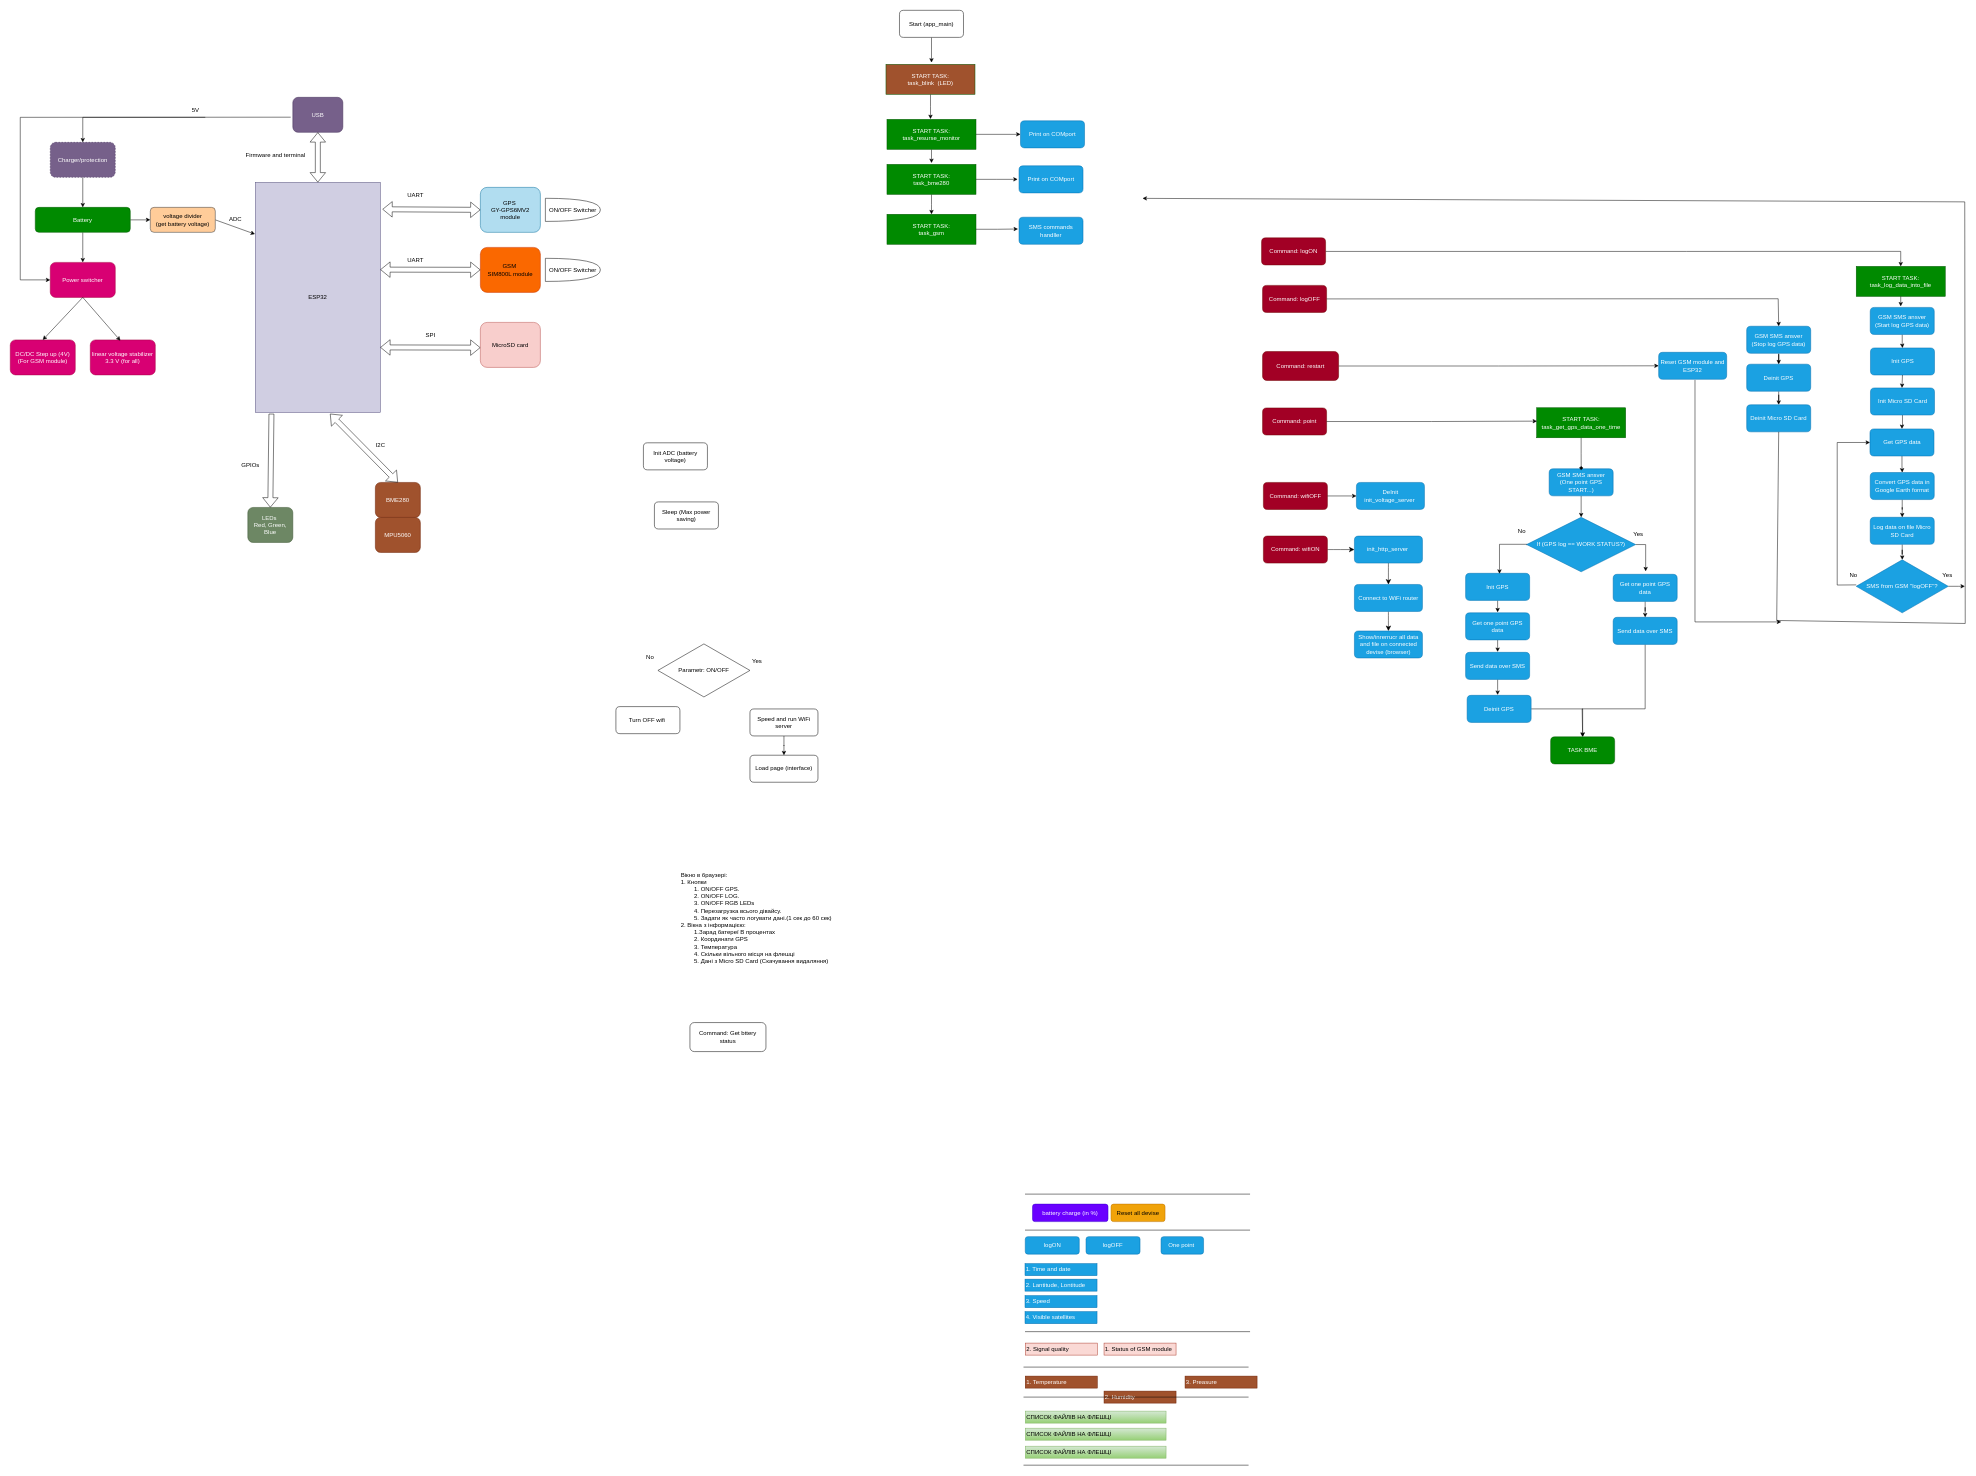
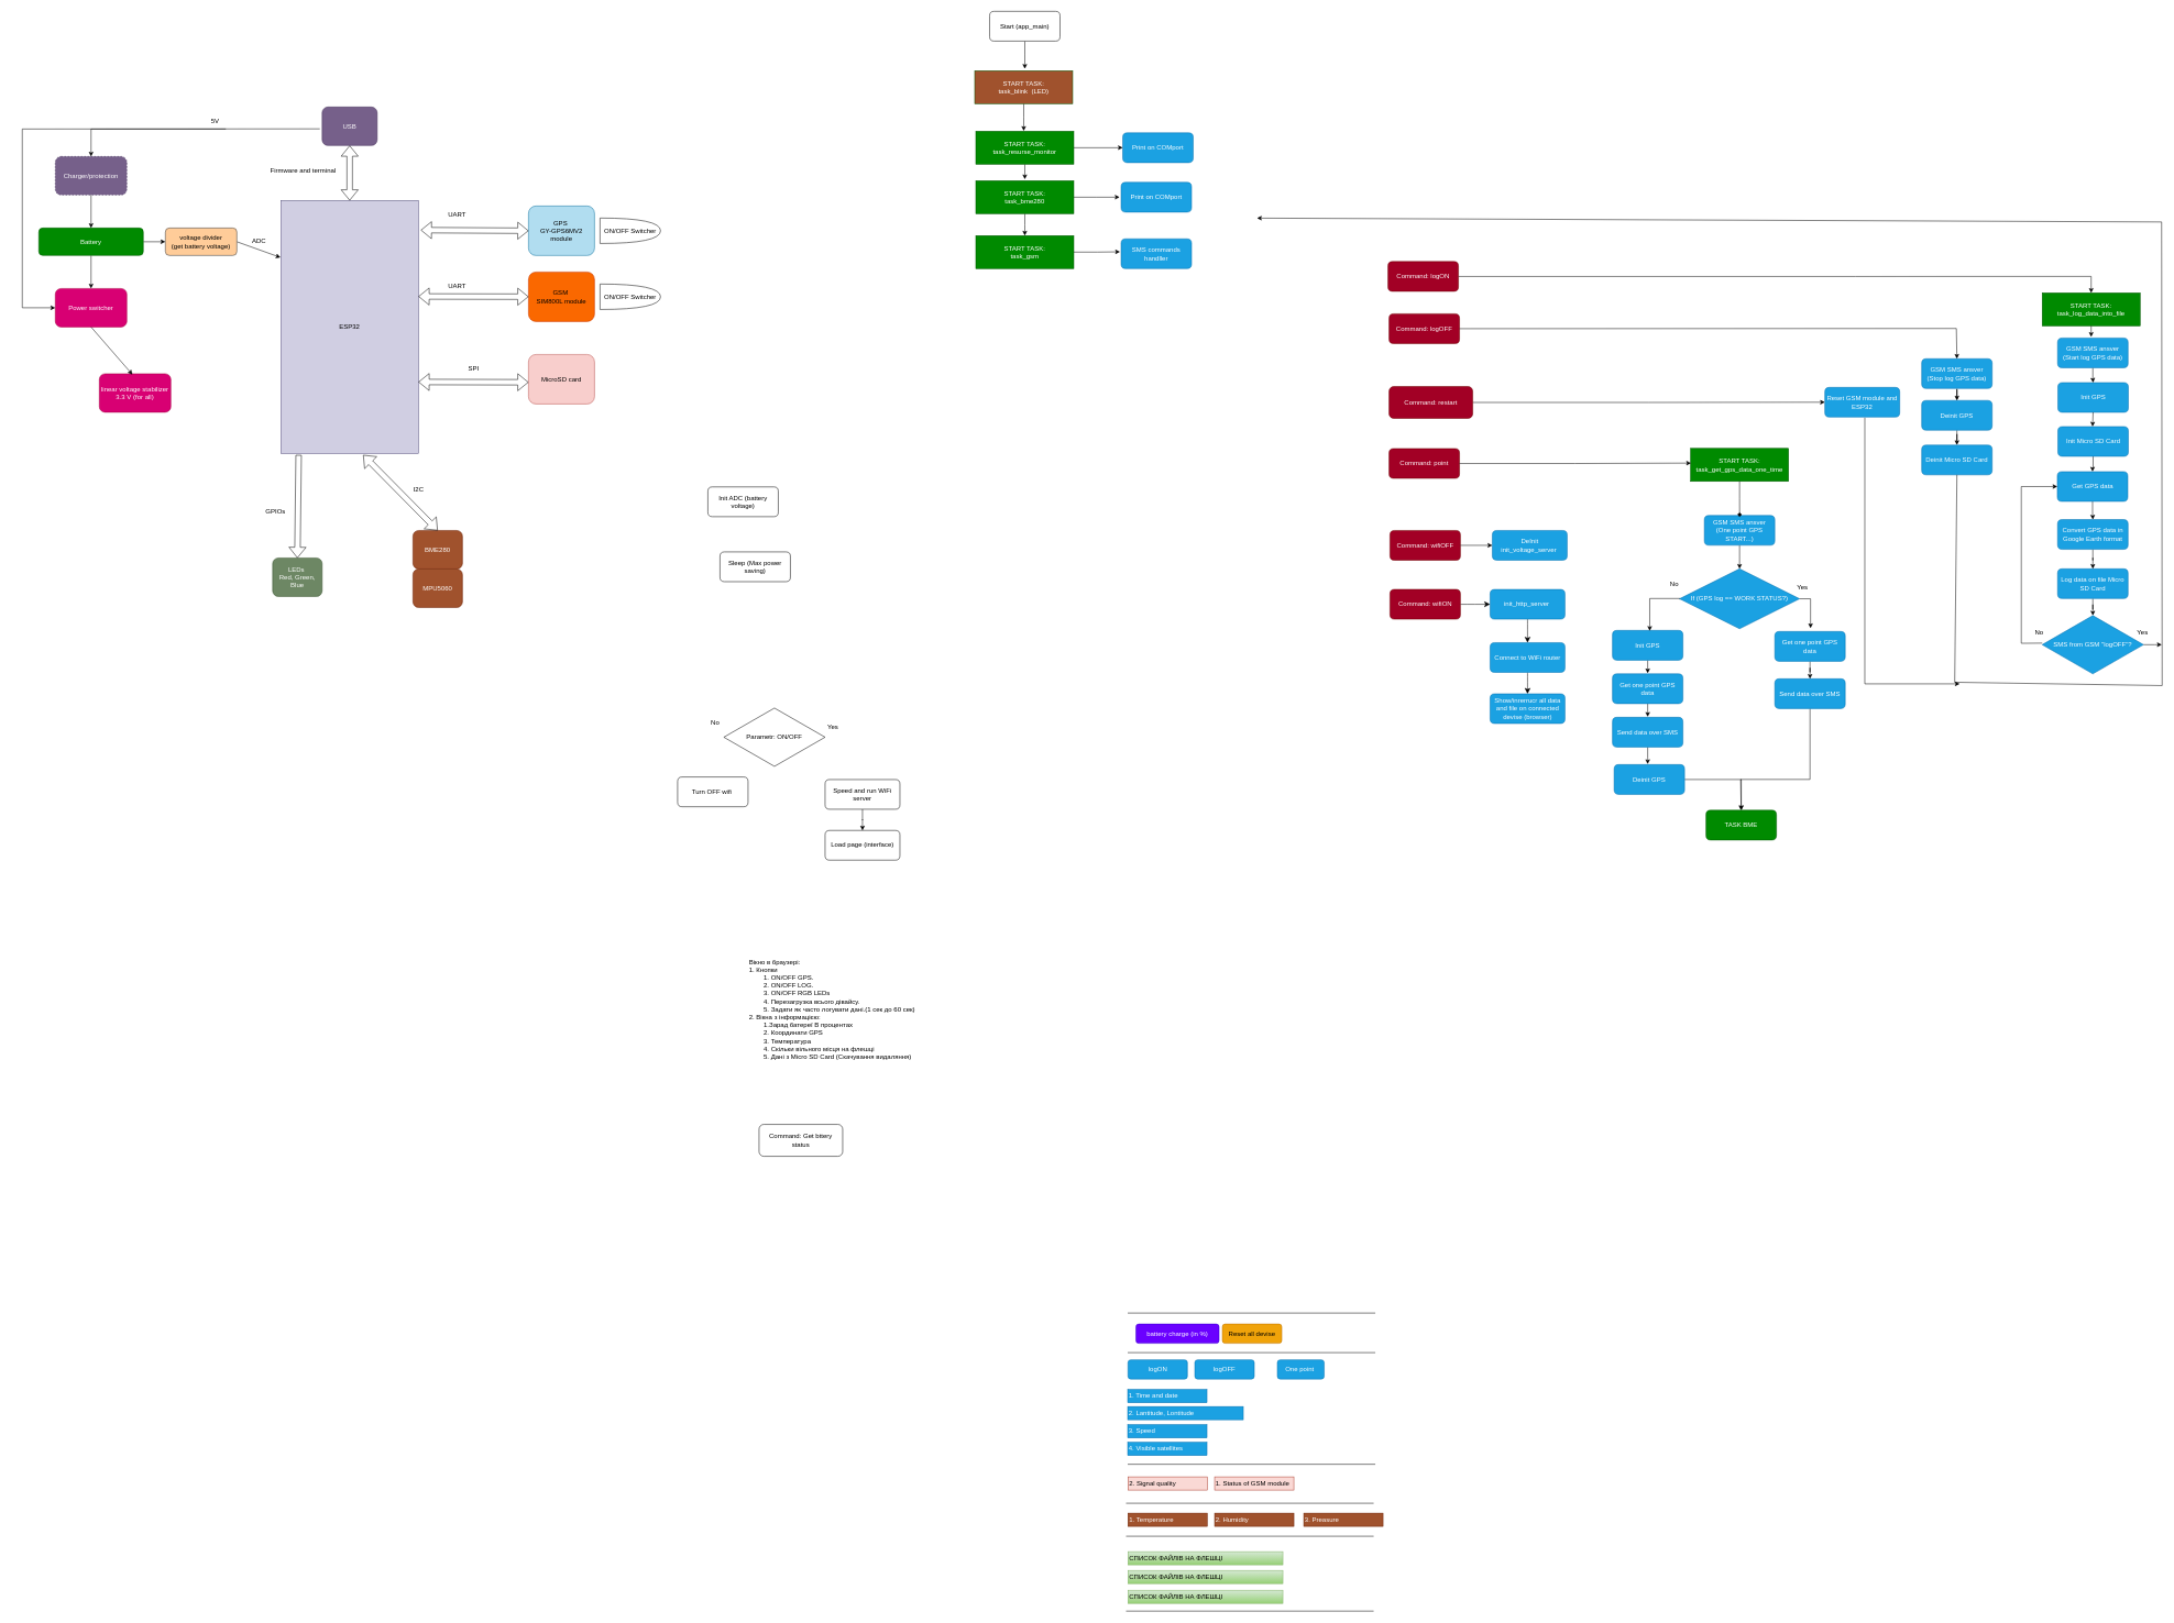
- <mxCell id="24" value="" style="endArrow=classic;html=1;rounded=0;exitX=0.5;exitY=1;exitDx=0;exitDy=0;entryX=0.5;entryY=0;entryDx=0;entryDy=0;" parent="1" source="22" target="14" edge="1"><mxGeometry width="50" height="50" relative="1" as="geometry"><mxPoint x="320" y="564" as="sourcePoint" /><mxPoint x="370" y="514" as="targetPoint" /></mxGeometry></mxCell>
- <mxCell id="14" value="DC/DC Step up (4V)&lt;br&gt;(For GSM module)" style="rounded=1;whiteSpace=wrap;html=1;fillColor=#d80073;fontColor=#ffffff;strokeColor=#A50040;" parent="1" vertex="1"><mxGeometry x="20" y="679" width="130" height="70" as="geometry" /></mxCell>
- <mxCell id="129" value="2. Lantitude, Lontitude" style="rounded=0;whiteSpace=wrap;html=1;fillColor=#1ba1e2;fontColor=#ffffff;strokeColor=#006EAF;align=left;" parent="1" vertex="1"><mxGeometry x="2049" y="2557" width="144" height="24" as="geometry" /></mxCell>
+ <mxCell id="129" value="2. Lantitude, Lontitude" style="rounded=0;whiteSpace=wrap;html=1;fillColor=#1ba1e2;fontColor=#ffffff;strokeColor=#006EAF;align=left;" parent="1" vertex="1"><mxGeometry x="2049" y="2557" width="210" height="24" as="geometry" /></mxCell>
- <mxCell id="141" value="2. Humidity" style="rounded=0;whiteSpace=wrap;html=1;fillColor=#a0522d;fontColor=#ffffff;strokeColor=#6D1F00;align=left;" parent="1" vertex="1"><mxGeometry x="2207" y="2780.88" width="144" height="24" as="geometry" /></mxCell>
+ <mxCell id="141" value="2. Humidity" style="rounded=0;whiteSpace=wrap;html=1;fillColor=#a0522d;fontColor=#ffffff;strokeColor=#6D1F00;align=left;" parent="1" vertex="1"><mxGeometry x="2207" y="2750.88" width="144" height="24" as="geometry" /></mxCell>
